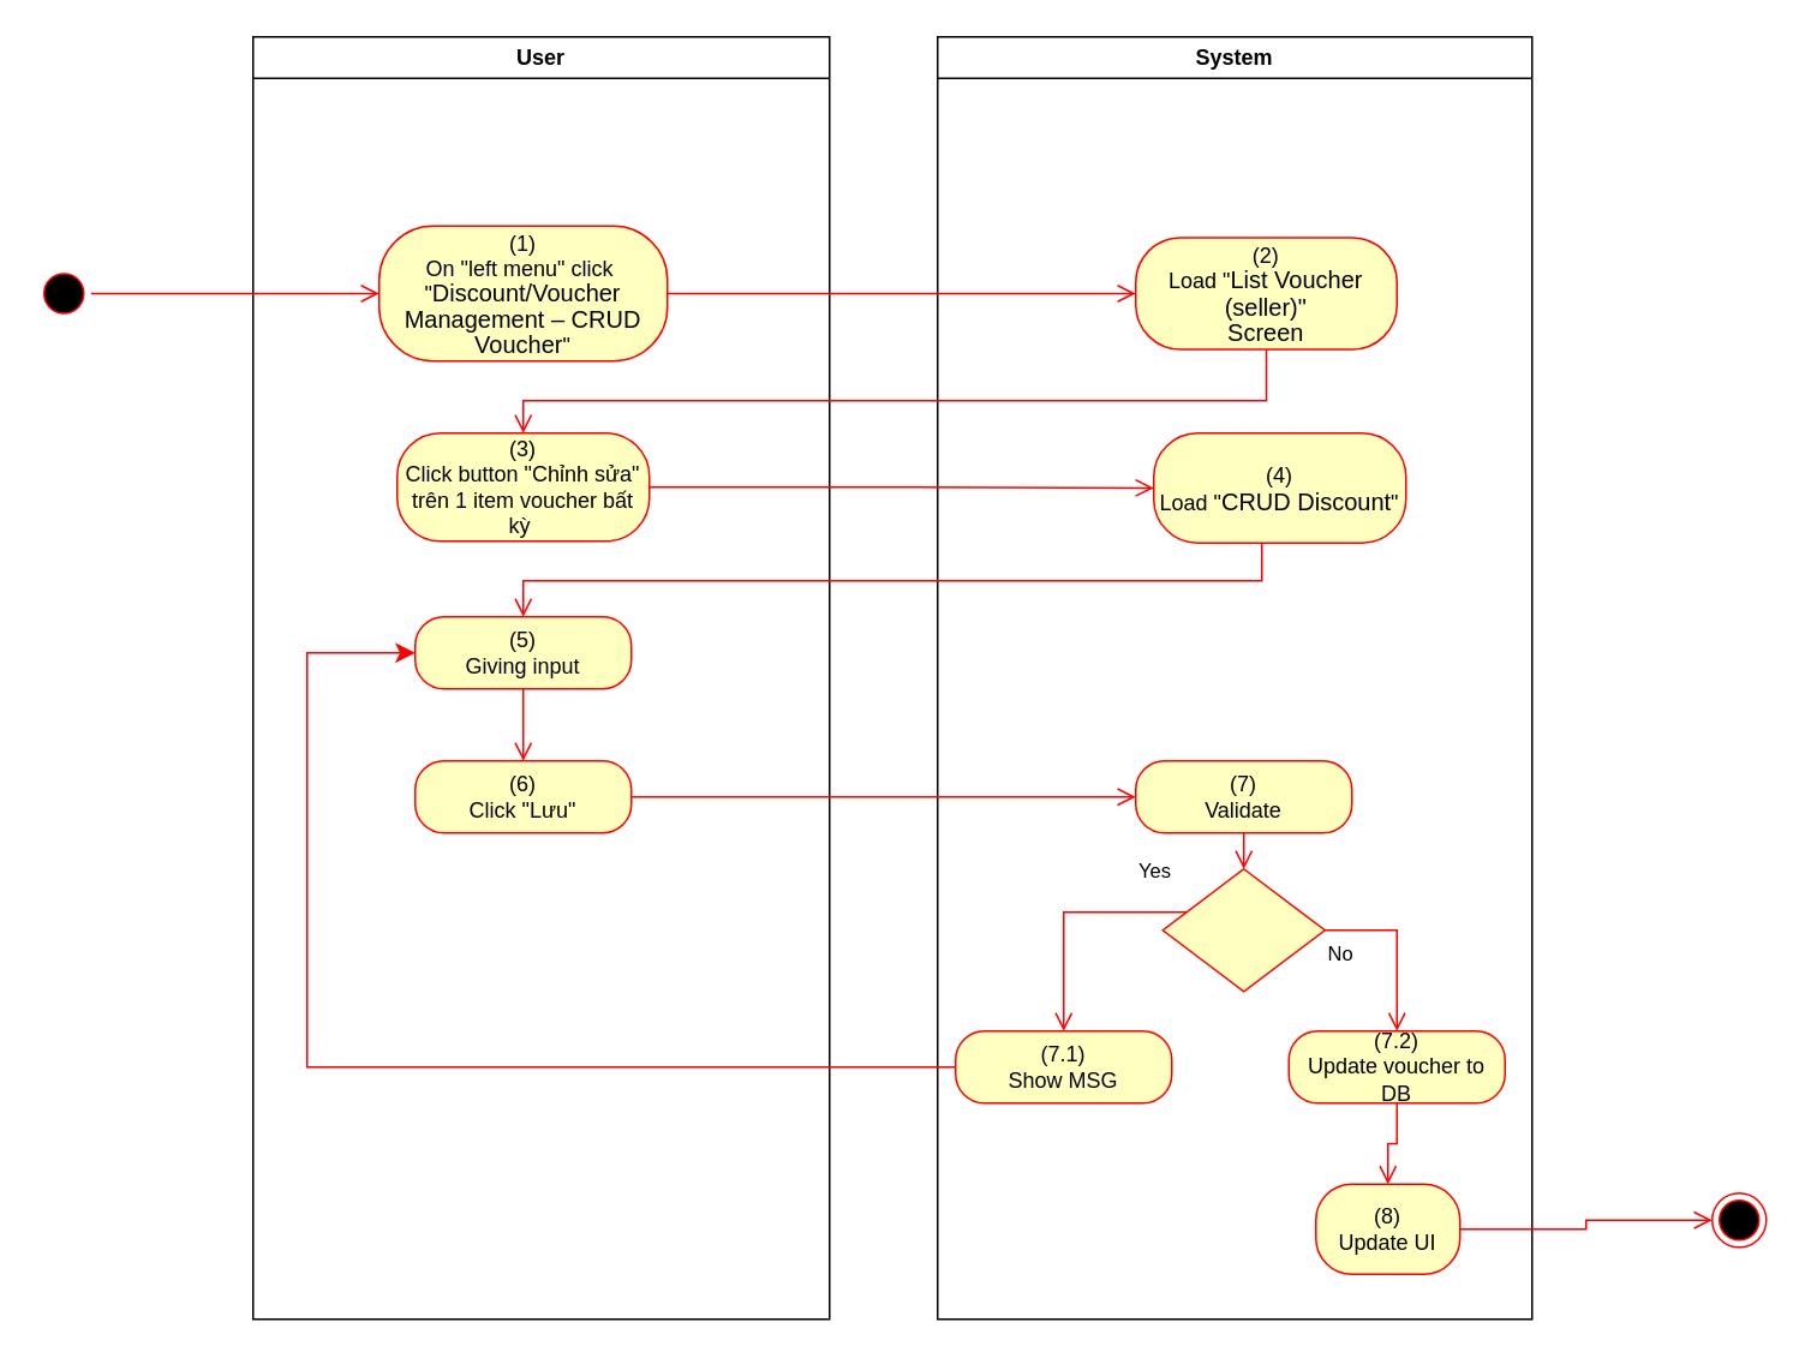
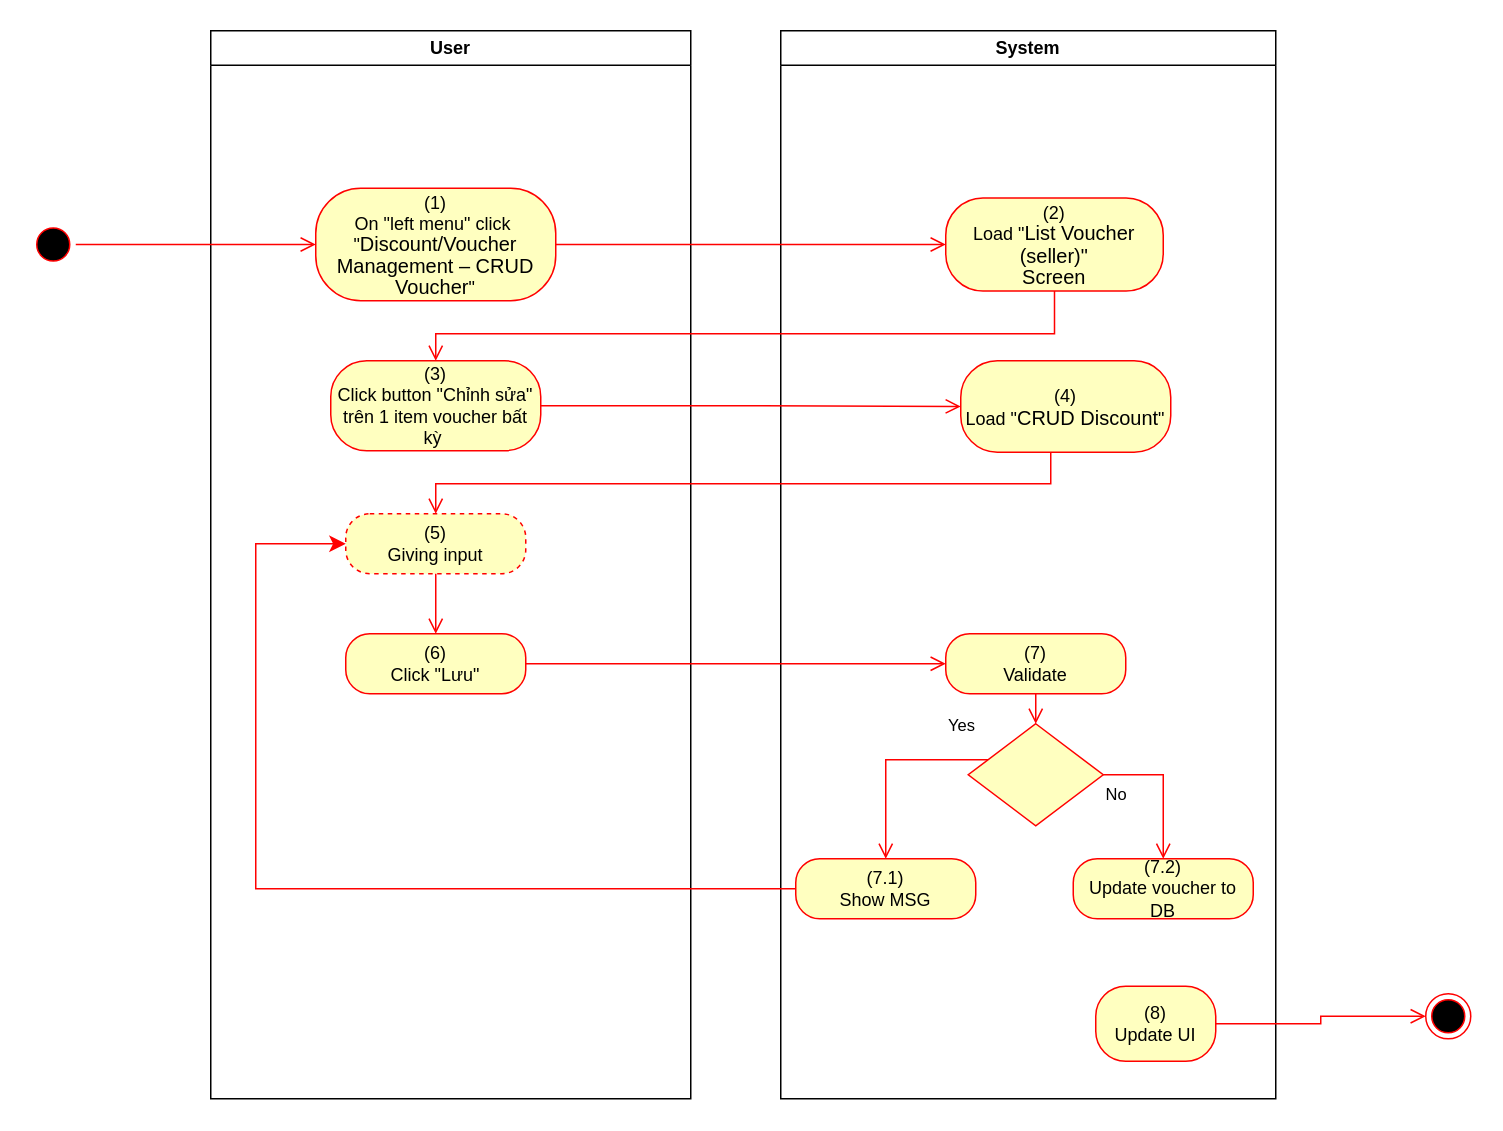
- <mxCell id="6" value="(5)&lt;br&gt;Giving input" style="rounded=1;whiteSpace=wrap;html=1;arcSize=40;fontColor=#000000;fillColor=#ffffc0;strokeColor=#ff0000;" vertex="1" parent="2"><mxGeometry x="90" y="322" width="120" height="40" as="geometry" /></mxCell>
+ <mxCell id="6" value="(5)&lt;br&gt;Giving input" style="rounded=1;whiteSpace=wrap;html=1;arcSize=40;fontColor=#000000;fillColor=#ffffc0;strokeColor=#ff0000;dashed=1;" vertex="1" parent="2"><mxGeometry x="90" y="322" width="120" height="40" as="geometry" /></mxCell>
- <mxCell id="16" value="" style="edgeStyle=orthogonalEdgeStyle;html=1;verticalAlign=bottom;endArrow=open;endSize=8;strokeColor=#ff0000;rounded=0;exitX=0.5;exitY=1;exitDx=0;exitDy=0;entryX=0.5;entryY=0;entryDx=0;entryDy=0;" edge="1" parent="8" source="14" target="15"><mxGeometry relative="1" as="geometry"><mxPoint x="170" y="642" as="targetPoint" /></mxGeometry></mxCell>
